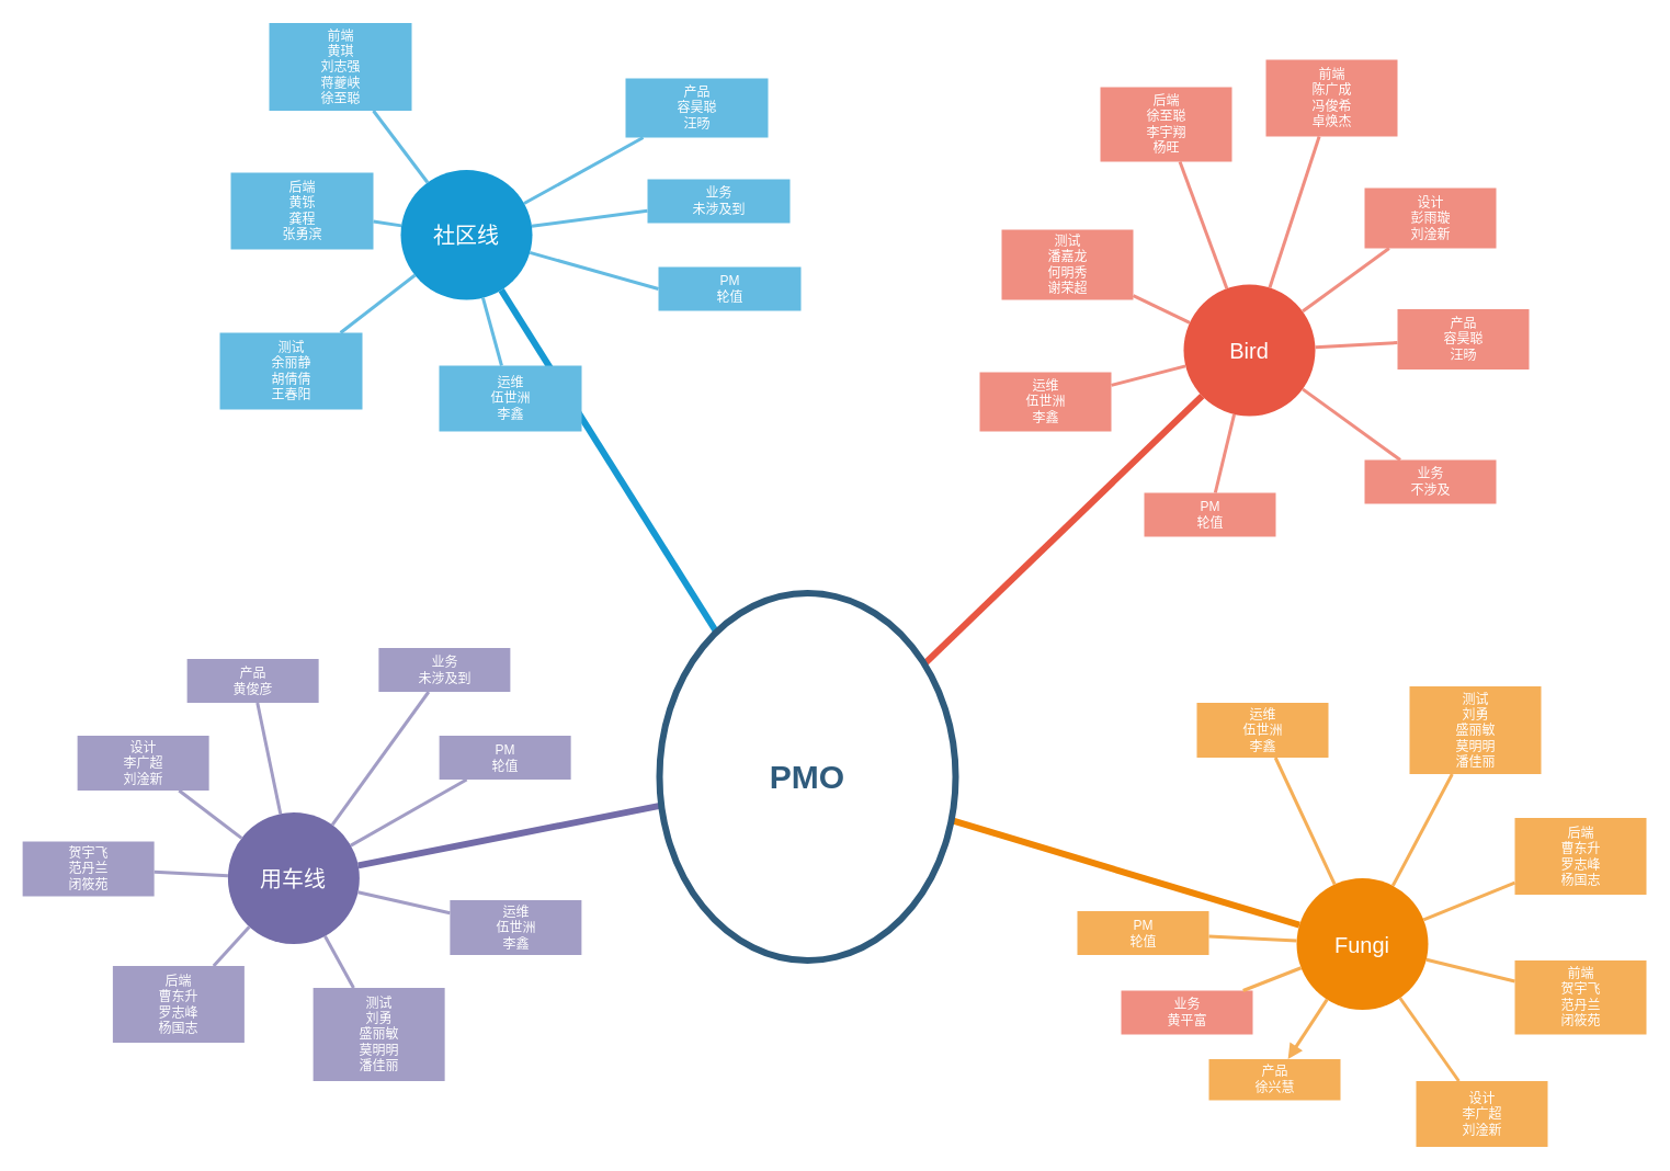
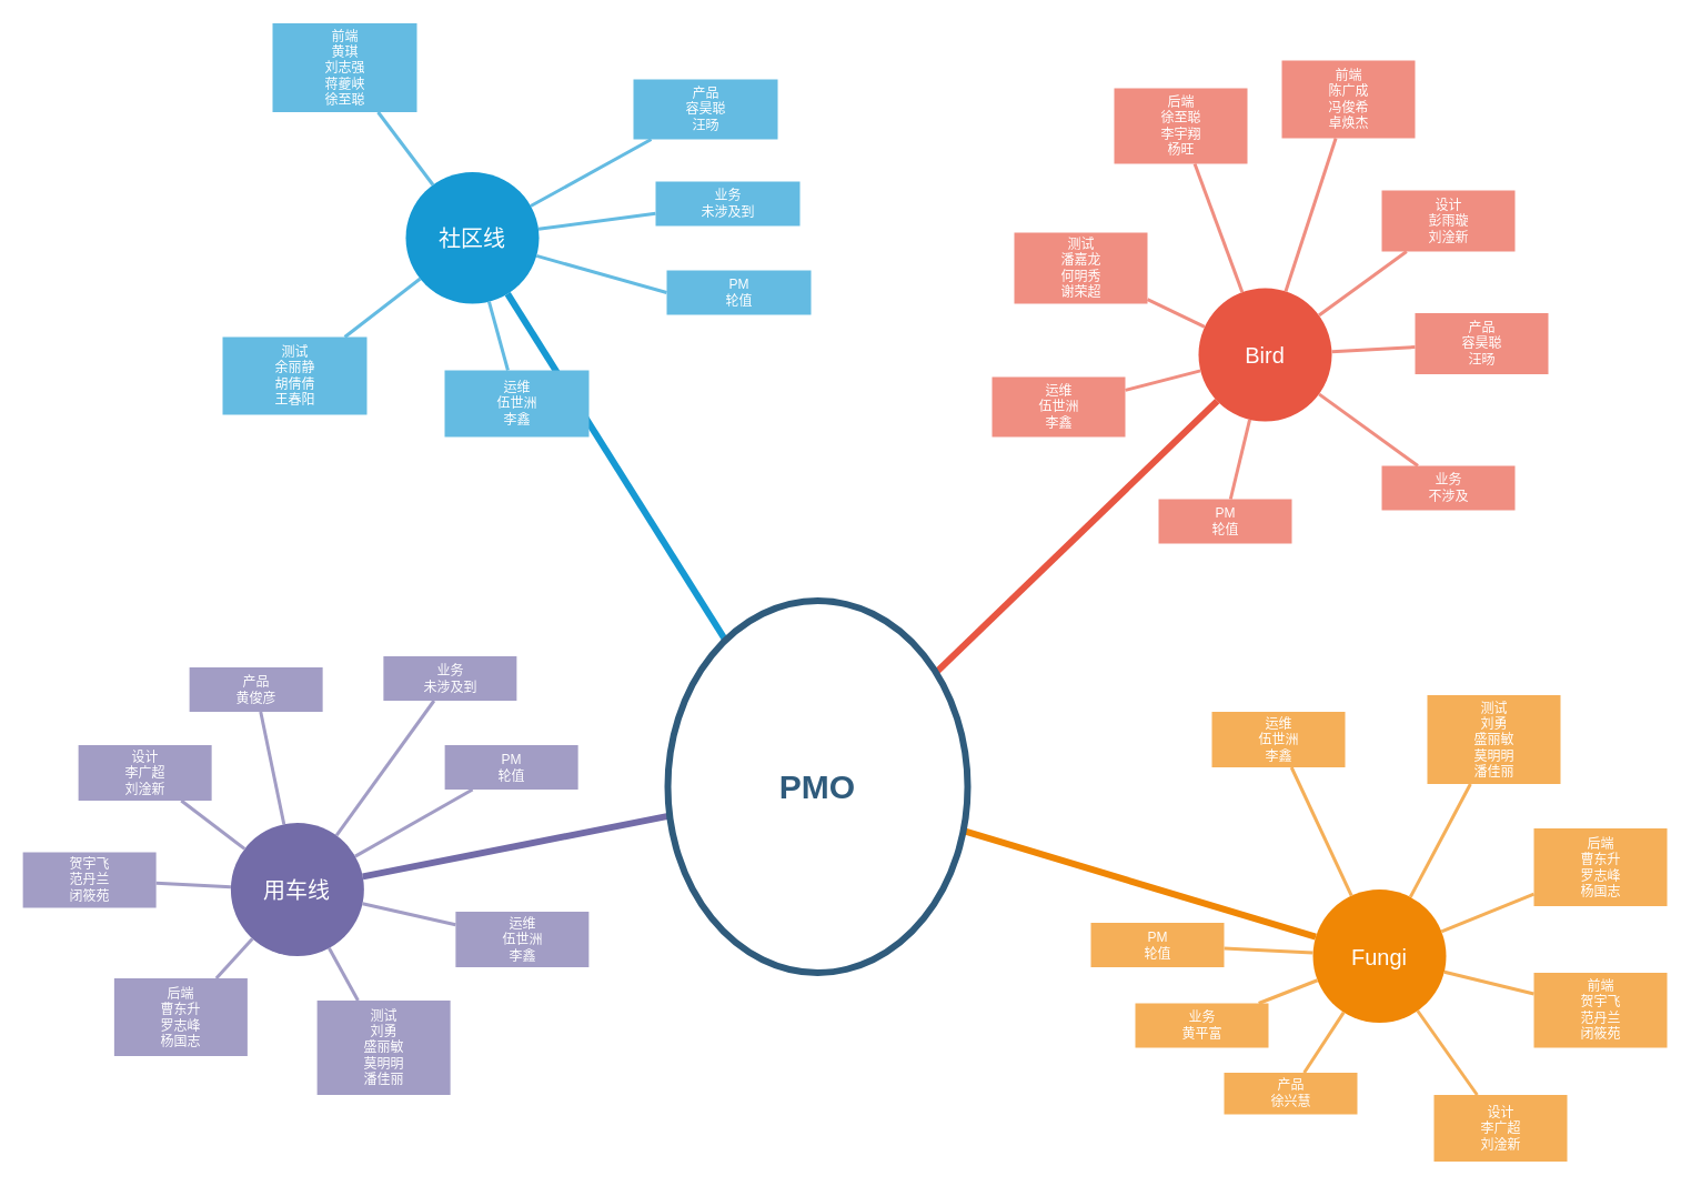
- <mxCell id="9" value="后端&lt;br&gt;黄铄&lt;br&gt;龚程&lt;br&gt;张勇滨" style="rounded=0;fillColor=#64BBE2;strokeColor=none;strokeWidth=3;shadow=0;html=1;fontColor=#FFFFFF;" parent="1" vertex="1"><mxGeometry x="210" y="157" width="130" height="70" as="geometry" /></mxCell>
- <mxCell id="15" value="" style="edgeStyle=none;endArrow=none;strokeWidth=3;strokeColor=#64BBE2;html=1;rounded=0;" parent="1" source="2" target="9" edge="1"><mxGeometry x="-20" y="75.5" width="100" height="100" as="geometry"><mxPoint x="-380" y="39.5" as="sourcePoint" /><mxPoint x="-280" y="-60.5" as="targetPoint" /></mxGeometry></mxCell>
- <mxCell id="43" value="&lt;div&gt;业务&lt;/div&gt;&lt;div&gt;黄平富&lt;/div&gt;" style="rounded=0;fillColor=#f08e81;strokeColor=none;strokeWidth=3;shadow=0;html=1;fontColor=#FFFFFF;" parent="1" vertex="1"><mxGeometry x="1022" y="903" width="120" height="40" as="geometry" /></mxCell>
+ <mxCell id="43" value="&lt;div&gt;业务&lt;/div&gt;&lt;div&gt;黄平富&lt;/div&gt;" style="rounded=0;fillColor=#f5af58;strokeColor=none;strokeWidth=3;shadow=0;html=1;fontColor=#FFFFFF;" parent="1" vertex="1"><mxGeometry x="1022" y="903" width="120" height="40" as="geometry" /></mxCell>
- <mxCell id="50" value="" style="edgeStyle=none;endArrow=block;strokeWidth=3;strokeColor=#F5AF58;html=1;rounded=0;" parent="1" source="4" target="42" edge="1"><mxGeometry x="622" y="-333.5" width="100" height="100" as="geometry"><mxPoint x="262" y="-369.5" as="sourcePoint" /><mxPoint x="362" y="-469.5" as="targetPoint" /></mxGeometry></mxCell>
+ <mxCell id="50" value="" style="edgeStyle=none;endArrow=none;strokeWidth=3;strokeColor=#F5AF58;html=1;rounded=0;" parent="1" source="4" target="42" edge="1"><mxGeometry x="622" y="-333.5" width="100" height="100" as="geometry"><mxPoint x="262" y="-369.5" as="sourcePoint" /><mxPoint x="362" y="-469.5" as="targetPoint" /></mxGeometry></mxCell>
